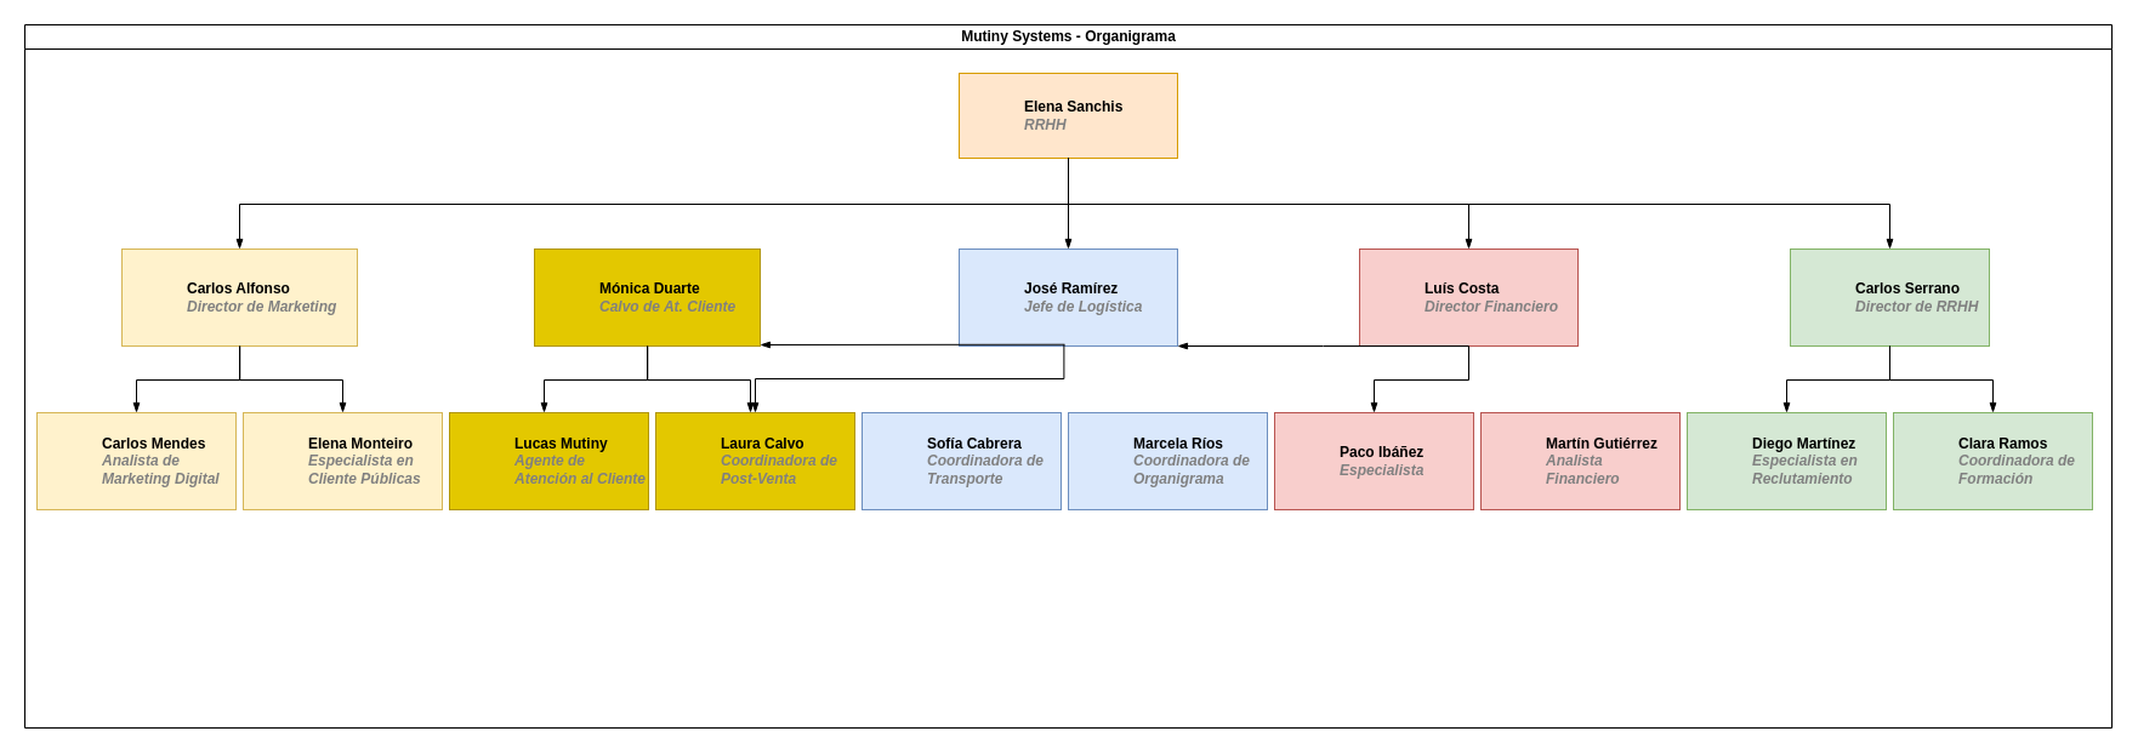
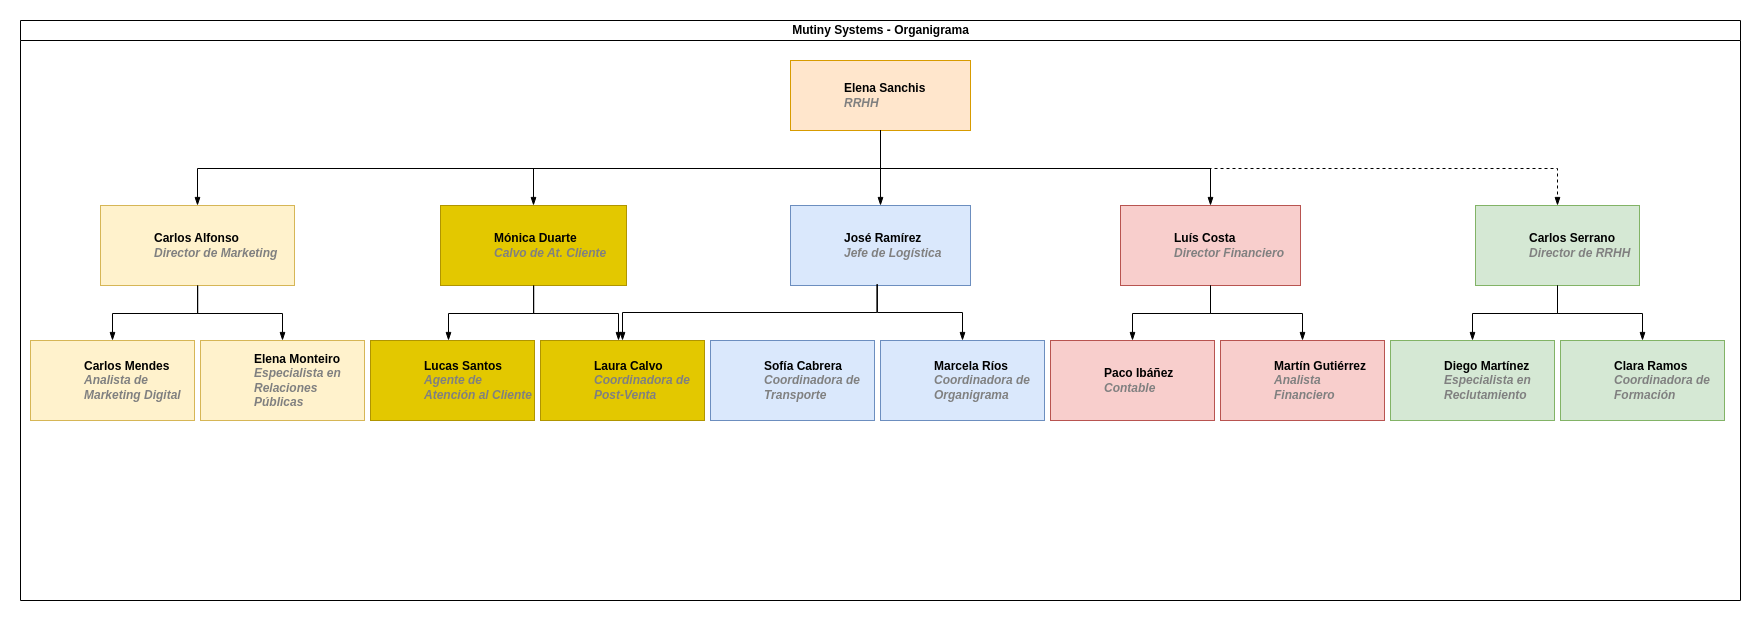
- <mxCell id="30" value="" style="endArrow=blockThin;endFill=1;fontSize=11;edgeStyle=elbowEdgeStyle;elbow=vertical;rounded=0;labelBackgroundColor=none;fontColor=default;entryX=0.5;entryY=0;entryDx=0;entryDy=0;exitX=0.5;exitY=1;exitDx=0;exitDy=0;" edge="1" parent="2" source="3" target="29"><mxGeometry relative="1" as="geometry"><mxPoint x="1060" y="140" as="sourcePoint" /><mxPoint x="1550" y="170" as="targetPoint" /></mxGeometry></mxCell>
+ <mxCell id="30" value="" style="endArrow=blockThin;endFill=1;fontSize=11;edgeStyle=elbowEdgeStyle;elbow=vertical;rounded=0;labelBackgroundColor=none;fontColor=default;entryX=0.5;entryY=0;entryDx=0;entryDy=0;exitX=0.5;exitY=1;exitDx=0;exitDy=0;dashed=1;" edge="1" parent="2" source="3" target="29"><mxGeometry relative="1" as="geometry"><mxPoint x="1060" y="140" as="sourcePoint" /><mxPoint x="1550" y="170" as="targetPoint" /></mxGeometry></mxCell>
+ <mxCell id="25" value="" style="endArrow=blockThin;endFill=1;fontSize=11;edgeStyle=elbowEdgeStyle;elbow=vertical;rounded=0;labelBackgroundColor=none;fontColor=default;exitX=0.5;exitY=1;exitDx=0;exitDy=0;entryX=0.5;entryY=0;entryDx=0;entryDy=0;" edge="1" parent="2" source="3" target="22"><mxGeometry relative="1" as="geometry"><mxPoint x="907.24" y="130" as="sourcePoint" /><mxPoint x="907" y="170" as="targetPoint" /></mxGeometry></mxCell>
- <mxCell id="27" value="" style="endArrow=blockThin;endFill=1;fontSize=11;edgeStyle=elbowEdgeStyle;elbow=vertical;rounded=0;labelBackgroundColor=none;fontColor=default;exitX=0.483;exitY=0.984;exitDx=0;exitDy=0;exitPerimeter=0;" edge="1" parent="2" source="7" target="22"><mxGeometry relative="1" as="geometry"><mxPoint x="854" y="265" as="sourcePoint" /><mxPoint x="939" y="320" as="targetPoint" /></mxGeometry></mxCell>
+ <mxCell id="27" value="" style="endArrow=blockThin;endFill=1;fontSize=11;edgeStyle=elbowEdgeStyle;elbow=vertical;rounded=0;labelBackgroundColor=none;fontColor=default;exitX=0.483;exitY=0.984;exitDx=0;exitDy=0;entryX=0.5;entryY=0;entryDx=0;entryDy=0;exitPerimeter=0;" edge="1" parent="2" source="7" target="33"><mxGeometry relative="1" as="geometry"><mxPoint x="854" y="265" as="sourcePoint" /><mxPoint x="939" y="320" as="targetPoint" /></mxGeometry></mxCell>
- <mxCell id="11" value="" style="endArrow=blockThin;endFill=1;fontSize=11;edgeStyle=elbowEdgeStyle;elbow=vertical;rounded=0;labelBackgroundColor=none;fontColor=default;exitX=0.5;exitY=1;exitDx=0;exitDy=0;" parent="2" source="9" edge="1" target="7"><mxGeometry relative="1" as="geometry"><mxPoint x="1257" y="275" as="sourcePoint" /><mxPoint x="1196" y="310" as="targetPoint" /></mxGeometry></mxCell>
+ <mxCell id="11" value="" style="endArrow=blockThin;endFill=1;fontSize=11;edgeStyle=elbowEdgeStyle;elbow=vertical;rounded=0;labelBackgroundColor=none;fontColor=default;exitX=0.5;exitY=1;exitDx=0;exitDy=0;entryX=0.5;entryY=0;entryDx=0;entryDy=0;" parent="2" source="9" edge="1" target="18"><mxGeometry relative="1" as="geometry"><mxPoint x="1257" y="275" as="sourcePoint" /><mxPoint x="1196" y="310" as="targetPoint" /></mxGeometry></mxCell>
- <mxCell id="14" value="&lt;div&gt;Elena Monteiro&lt;/div&gt;&lt;div&gt;&lt;i style=&quot;color: rgb(128, 128, 128);&quot;&gt;Especialista en Cliente Públicas&lt;/i&gt;&lt;/div&gt;" style="label;image=https://cdn3.iconfinder.com/data/icons/user-avatars-1/512/users-3-128.png;whiteSpace=wrap;html=1;rounded=0;glass=0;treeFolding=1;treeMoving=1;labelBackgroundColor=none;fillColor=#fff2cc;strokeColor=#d6b656;align=left;verticalAlign=middle;spacingLeft=52;spacing=2;fontFamily=Helvetica;fontSize=12;fontColor=default;fontStyle=1;" vertex="1" parent="2"><mxGeometry x="180" y="320" width="164" height="80" as="geometry" /></mxCell>
+ <mxCell id="14" value="&lt;div&gt;Elena Monteiro&lt;/div&gt;&lt;div&gt;&lt;i style=&quot;color: rgb(128, 128, 128);&quot;&gt;Especialista en Relaciones Públicas&lt;/i&gt;&lt;/div&gt;" style="label;image=https://cdn3.iconfinder.com/data/icons/user-avatars-1/512/users-3-128.png;whiteSpace=wrap;html=1;rounded=0;glass=0;treeFolding=1;treeMoving=1;labelBackgroundColor=none;fillColor=#fff2cc;strokeColor=#d6b656;align=left;verticalAlign=middle;spacingLeft=52;spacing=2;fontFamily=Helvetica;fontSize=12;fontColor=default;fontStyle=1;" vertex="1" parent="2"><mxGeometry x="180" y="320" width="164" height="80" as="geometry" /></mxCell>
- <mxCell id="15" value="&lt;div&gt;Lucas Mutiny&lt;/div&gt;&lt;div&gt;&lt;i style=&quot;color: rgb(128, 128, 128);&quot;&gt;Agente de Atención al Cliente&lt;/i&gt;&lt;/div&gt;" style="label;image=https://cdn3.iconfinder.com/data/icons/user-avatars-1/512/users-1-128.png;whiteSpace=wrap;html=1;rounded=0;glass=0;treeFolding=1;treeMoving=1;labelBackgroundColor=none;fillColor=#e3c800;strokeColor=#B09500;align=left;verticalAlign=middle;spacingLeft=52;spacing=2;fontFamily=Helvetica;fontSize=12;fontColor=#000000;fontStyle=1;" vertex="1" parent="2"><mxGeometry x="350" y="320" width="164" height="80" as="geometry" /></mxCell>
+ <mxCell id="15" value="&lt;div&gt;Lucas Santos&lt;/div&gt;&lt;div&gt;&lt;i style=&quot;color: rgb(128, 128, 128);&quot;&gt;Agente de Atención al Cliente&lt;/i&gt;&lt;/div&gt;" style="label;image=https://cdn3.iconfinder.com/data/icons/user-avatars-1/512/users-1-128.png;whiteSpace=wrap;html=1;rounded=0;glass=0;treeFolding=1;treeMoving=1;labelBackgroundColor=none;fillColor=#e3c800;strokeColor=#B09500;align=left;verticalAlign=middle;spacingLeft=52;spacing=2;fontFamily=Helvetica;fontSize=12;fontColor=#000000;fontStyle=1;" vertex="1" parent="2"><mxGeometry x="350" y="320" width="164" height="80" as="geometry" /></mxCell>
- <mxCell id="20" value="&lt;div&gt;Paco Ibáñez&lt;/div&gt;&lt;div&gt;&lt;i style=&quot;color: rgb(128, 128, 128);&quot;&gt;Especialista&lt;/i&gt;&lt;/div&gt;" style="label;image=https://cdn3.iconfinder.com/data/icons/user-avatars-1/512/users-1-128.png;whiteSpace=wrap;html=1;rounded=0;glass=0;treeFolding=1;treeMoving=1;labelBackgroundColor=none;fillColor=#f8cecc;strokeColor=#b85450;align=left;verticalAlign=middle;spacingLeft=52;spacing=2;fontFamily=Helvetica;fontSize=12;fontColor=default;fontStyle=1;" vertex="1" parent="2"><mxGeometry x="1030" y="320" width="164" height="80" as="geometry" /></mxCell>
+ <mxCell id="20" value="&lt;div&gt;Paco Ibáñez&lt;/div&gt;&lt;div&gt;&lt;i style=&quot;color: rgb(128, 128, 128);&quot;&gt;Contable&lt;/i&gt;&lt;/div&gt;" style="label;image=https://cdn3.iconfinder.com/data/icons/user-avatars-1/512/users-1-128.png;whiteSpace=wrap;html=1;rounded=0;glass=0;treeFolding=1;treeMoving=1;labelBackgroundColor=none;fillColor=#f8cecc;strokeColor=#b85450;align=left;verticalAlign=middle;spacingLeft=52;spacing=2;fontFamily=Helvetica;fontSize=12;fontColor=default;fontStyle=1;" vertex="1" parent="2"><mxGeometry x="1030" y="320" width="164" height="80" as="geometry" /></mxCell>
